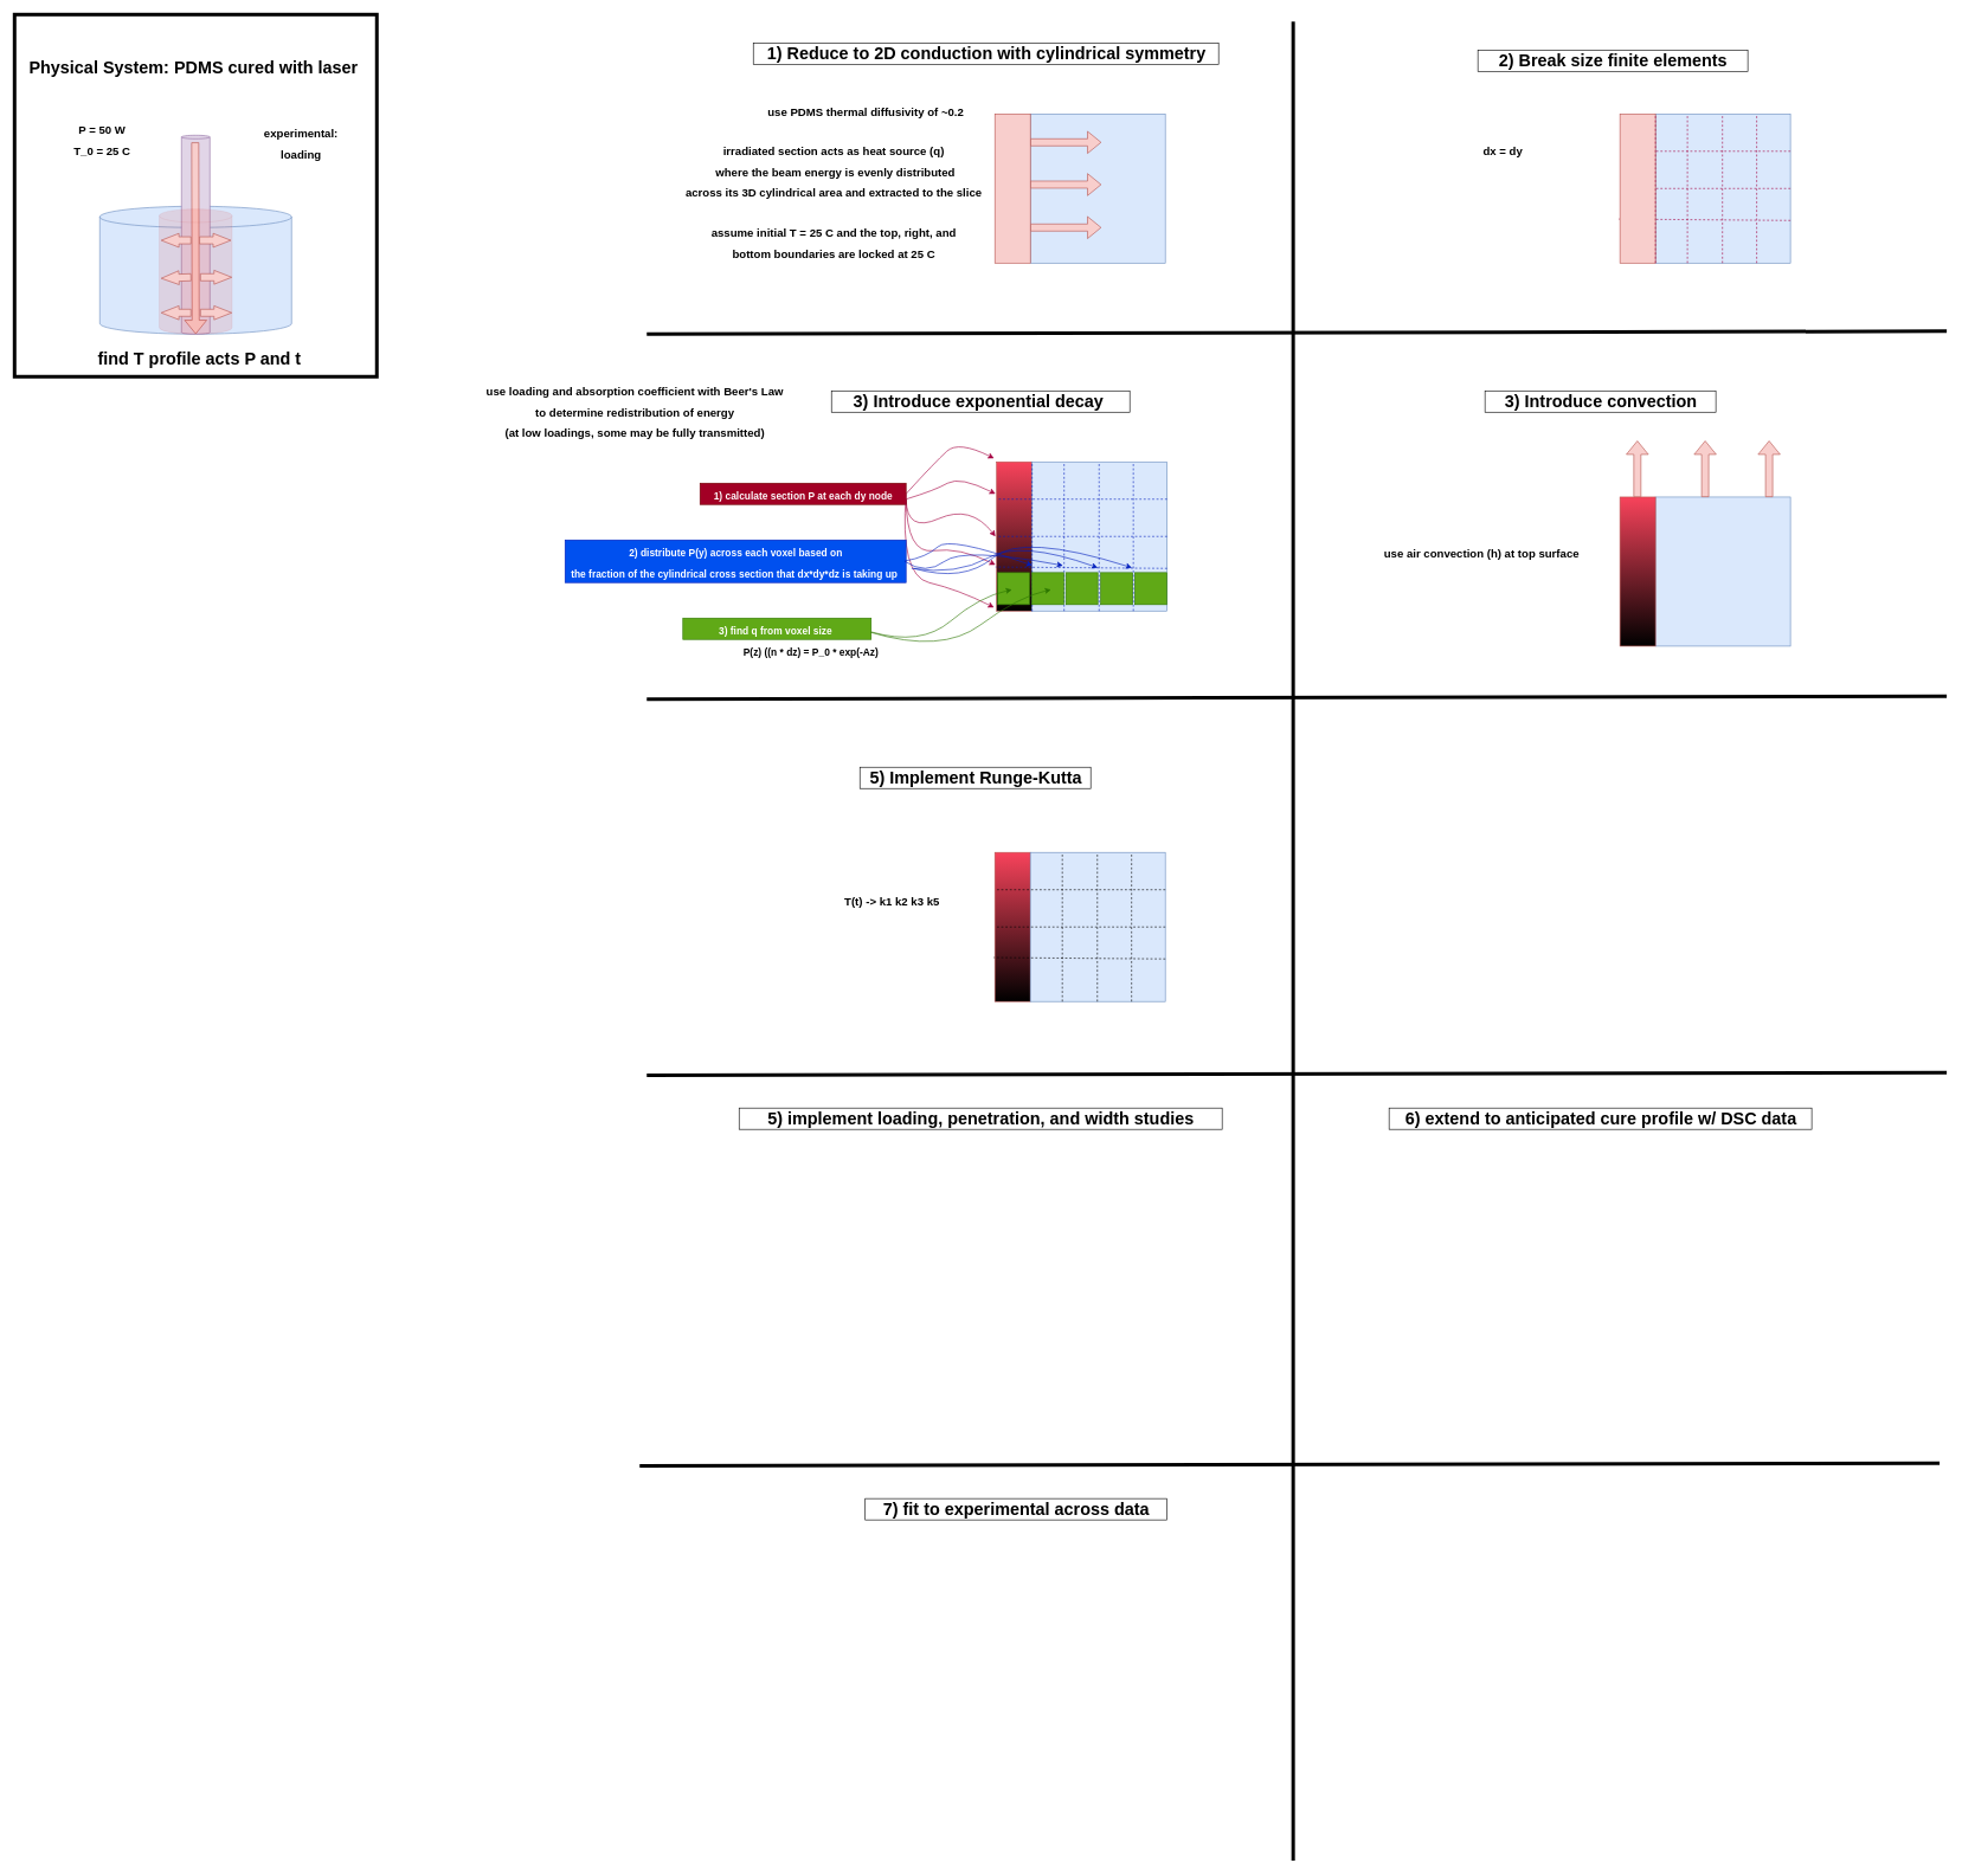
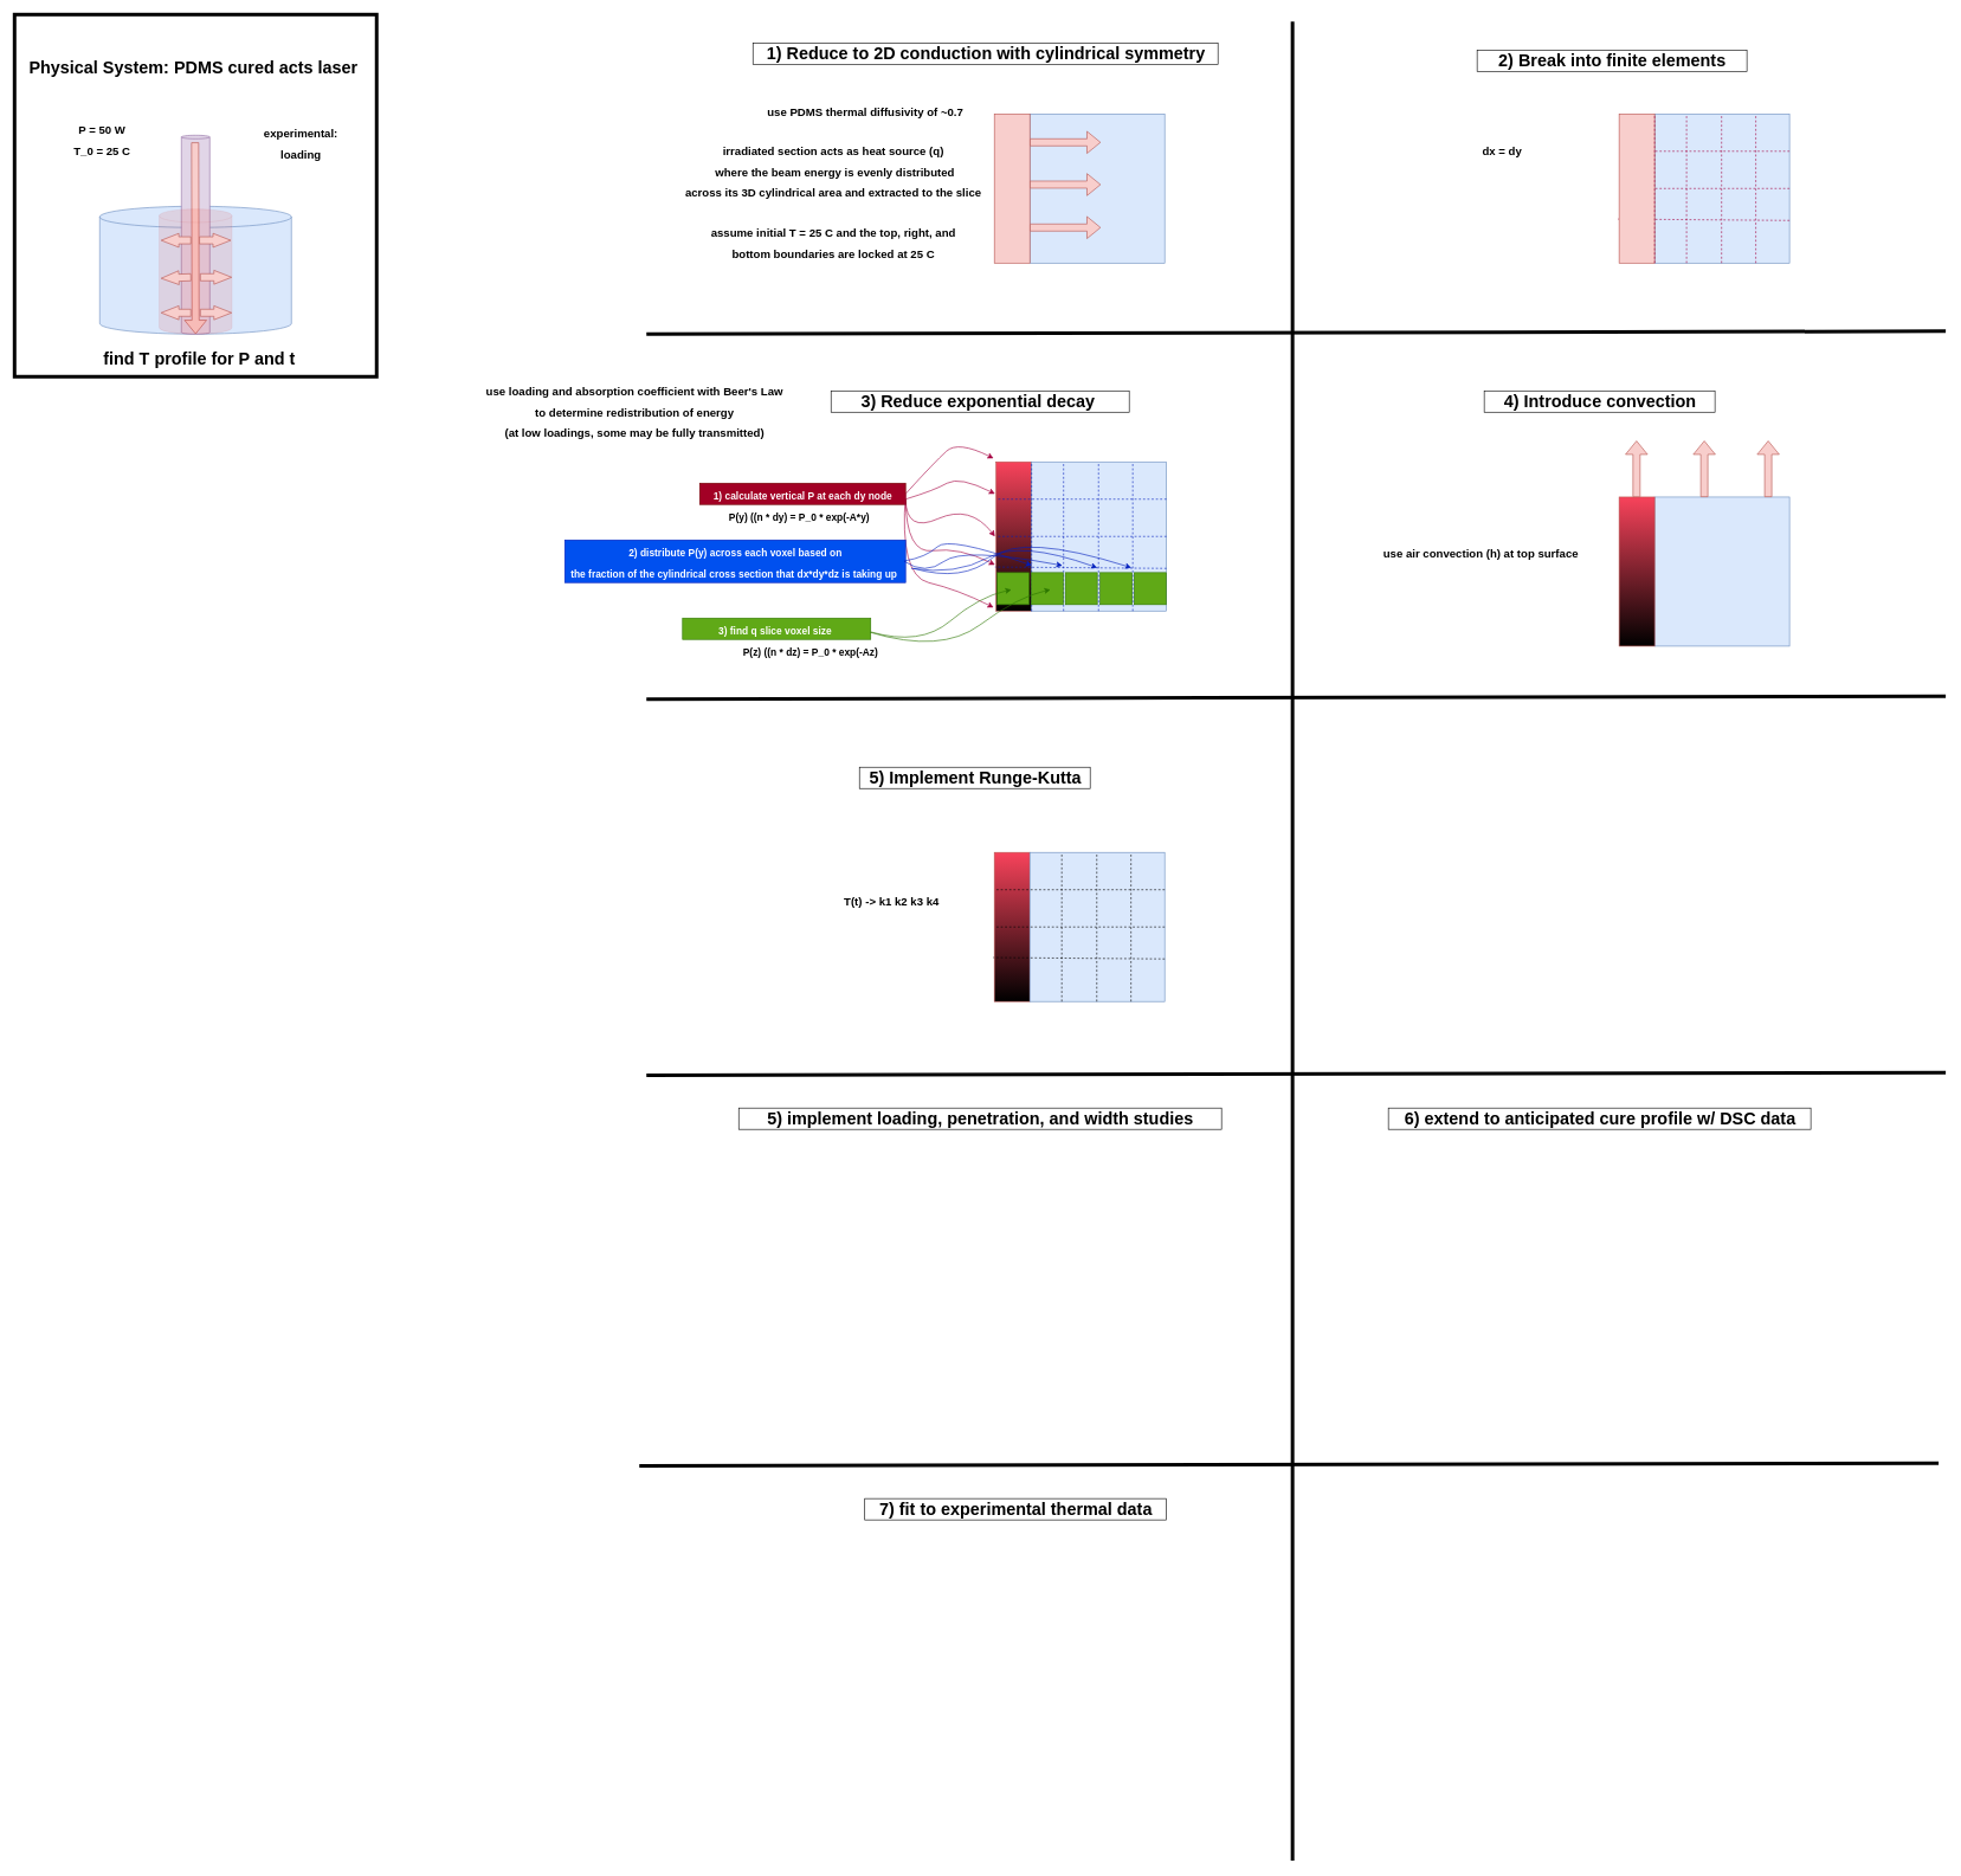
- <mxCell id="12" value="2) Break size finite elements" style="text;strokeColor=default;fillColor=none;html=1;fontSize=24;fontStyle=1;verticalAlign=middle;align=center;" vertex="1" parent="1"><mxGeometry x="2080" y="70" width="380" height="30" as="geometry" /></mxCell>
+ <mxCell id="12" value="2) Break into finite elements" style="text;strokeColor=default;fillColor=none;html=1;fontSize=24;fontStyle=1;verticalAlign=middle;align=center;" vertex="1" parent="1"><mxGeometry x="2080" y="70" width="380" height="30" as="geometry" /></mxCell>
- <mxCell id="7" value="Physical System: PDMS cured with laser&amp;nbsp;" style="text;strokeColor=none;fillColor=none;html=1;fontSize=24;fontStyle=1;verticalAlign=middle;align=center;" vertex="1" parent="1"><mxGeometry x="25" y="80" width="500" height="30" as="geometry" /></mxCell>
+ <mxCell id="7" value="Physical System: PDMS cured acts laser&amp;nbsp;" style="text;strokeColor=none;fillColor=none;html=1;fontSize=24;fontStyle=1;verticalAlign=middle;align=center;" vertex="1" parent="1"><mxGeometry x="25" y="80" width="500" height="30" as="geometry" /></mxCell>
- <mxCell id="10" value="&lt;span style=&quot;font-size: 16px;&quot;&gt;use PDMS thermal diffusivity of ~0.2&lt;/span&gt;" style="text;strokeColor=none;fillColor=none;html=1;fontSize=24;fontStyle=1;verticalAlign=middle;align=center;" vertex="1" parent="1"><mxGeometry x="980" y="140" width="475" height="30" as="geometry" /></mxCell>
+ <mxCell id="10" value="&lt;span style=&quot;font-size: 16px;&quot;&gt;use PDMS thermal diffusivity of ~0.7&lt;/span&gt;" style="text;strokeColor=none;fillColor=none;html=1;fontSize=24;fontStyle=1;verticalAlign=middle;align=center;" vertex="1" parent="1"><mxGeometry x="980" y="140" width="475" height="30" as="geometry" /></mxCell>
- <mxCell id="44" value="find T profile acts P and t" style="text;strokeColor=none;fillColor=none;html=1;fontSize=24;fontStyle=1;verticalAlign=middle;align=center;" vertex="1" parent="1"><mxGeometry x="30" y="490" width="500" height="30" as="geometry" /></mxCell>
+ <mxCell id="44" value="find T profile for P and t" style="text;strokeColor=none;fillColor=none;html=1;fontSize=24;fontStyle=1;verticalAlign=middle;align=center;" vertex="1" parent="1"><mxGeometry x="30" y="490" width="500" height="30" as="geometry" /></mxCell>
- <mxCell id="25" value="3) Introduce exponential decay&amp;nbsp;" style="text;strokeColor=default;fillColor=none;html=1;fontSize=24;fontStyle=1;verticalAlign=middle;align=center;" vertex="1" parent="1"><mxGeometry x="1170" y="550" width="420" height="30" as="geometry" /></mxCell>
+ <mxCell id="25" value="3) Reduce exponential decay&amp;nbsp;" style="text;strokeColor=default;fillColor=none;html=1;fontSize=24;fontStyle=1;verticalAlign=middle;align=center;" vertex="1" parent="1"><mxGeometry x="1170" y="550" width="420" height="30" as="geometry" /></mxCell>
- <mxCell id="15" value="3) Introduce convection" style="text;strokeColor=default;fillColor=none;html=1;fontSize=24;fontStyle=1;verticalAlign=middle;align=center;" vertex="1" parent="1"><mxGeometry x="2090" y="550" width="325" height="30" as="geometry" /></mxCell>
+ <mxCell id="15" value="4) Introduce convection" style="text;strokeColor=default;fillColor=none;html=1;fontSize=24;fontStyle=1;verticalAlign=middle;align=center;" vertex="1" parent="1"><mxGeometry x="2090" y="550" width="325" height="30" as="geometry" /></mxCell>
- <mxCell id="78" value="&lt;span style=&quot;font-size: 14px;&quot;&gt;1) calculate section P at each dy node&lt;/span&gt;" style="text;strokeColor=#6F0000;fillColor=#a20025;html=1;fontSize=24;fontStyle=1;verticalAlign=middle;align=center;fontColor=#ffffff;" vertex="1" parent="1"><mxGeometry x="985" y="680" width="290" height="30" as="geometry" /></mxCell>
+ <mxCell id="78" value="&lt;span style=&quot;font-size: 14px;&quot;&gt;1) calculate vertical P at each dy node&lt;/span&gt;" style="text;strokeColor=#6F0000;fillColor=#a20025;html=1;fontSize=24;fontStyle=1;verticalAlign=middle;align=center;fontColor=#ffffff;" vertex="1" parent="1"><mxGeometry x="985" y="680" width="290" height="30" as="geometry" /></mxCell>
+ <mxCell id="73" value="&lt;span style=&quot;font-size: 14px;&quot;&gt;P(y) ((n * dy) = P_0 * exp(-A*y)&lt;/span&gt;" style="text;strokeColor=none;fillColor=none;html=1;fontSize=24;fontStyle=1;verticalAlign=middle;align=center;" vertex="1" parent="1"><mxGeometry x="1040" y="710" width="170" height="30" as="geometry" /></mxCell>
- <mxCell id="81" value="&lt;span style=&quot;font-size: 14px;&quot;&gt;3) find q from voxel size&amp;nbsp;&lt;/span&gt;" style="text;strokeColor=#2D7600;fillColor=#60a917;html=1;fontSize=24;fontStyle=1;verticalAlign=middle;align=center;fontColor=#ffffff;" vertex="1" parent="1"><mxGeometry x="960.9" y="870" width="265" height="30" as="geometry" /></mxCell>
+ <mxCell id="81" value="&lt;span style=&quot;font-size: 14px;&quot;&gt;3) find q slice voxel size&amp;nbsp;&lt;/span&gt;" style="text;strokeColor=#2D7600;fillColor=#60a917;html=1;fontSize=24;fontStyle=1;verticalAlign=middle;align=center;fontColor=#ffffff;" vertex="1" parent="1"><mxGeometry x="960.9" y="870" width="265" height="30" as="geometry" /></mxCell>
- <mxCell id="54" value="&lt;span style=&quot;font-size: 16px;&quot;&gt;T(t) -&amp;gt; k1 k2 k3 k5&lt;br&gt;&lt;/span&gt;" style="text;strokeColor=none;fillColor=none;html=1;fontSize=24;fontStyle=1;verticalAlign=middle;align=center;" vertex="1" parent="1"><mxGeometry x="1110" y="1250" width="290" height="34.5" as="geometry" /></mxCell>
+ <mxCell id="54" value="&lt;span style=&quot;font-size: 16px;&quot;&gt;T(t) -&amp;gt; k1 k2 k3 k4&lt;br&gt;&lt;/span&gt;" style="text;strokeColor=none;fillColor=none;html=1;fontSize=24;fontStyle=1;verticalAlign=middle;align=center;" vertex="1" parent="1"><mxGeometry x="1110" y="1250" width="290" height="34.5" as="geometry" /></mxCell>
- <mxCell id="58" value="7) fit to experimental across data" style="text;strokeColor=default;fillColor=none;html=1;fontSize=24;fontStyle=1;verticalAlign=middle;align=center;" vertex="1" parent="1"><mxGeometry x="1217.5" y="2110" width="425" height="30" as="geometry" /></mxCell>
+ <mxCell id="58" value="7) fit to experimental thermal data" style="text;strokeColor=default;fillColor=none;html=1;fontSize=24;fontStyle=1;verticalAlign=middle;align=center;" vertex="1" parent="1"><mxGeometry x="1217.5" y="2110" width="425" height="30" as="geometry" /></mxCell>
